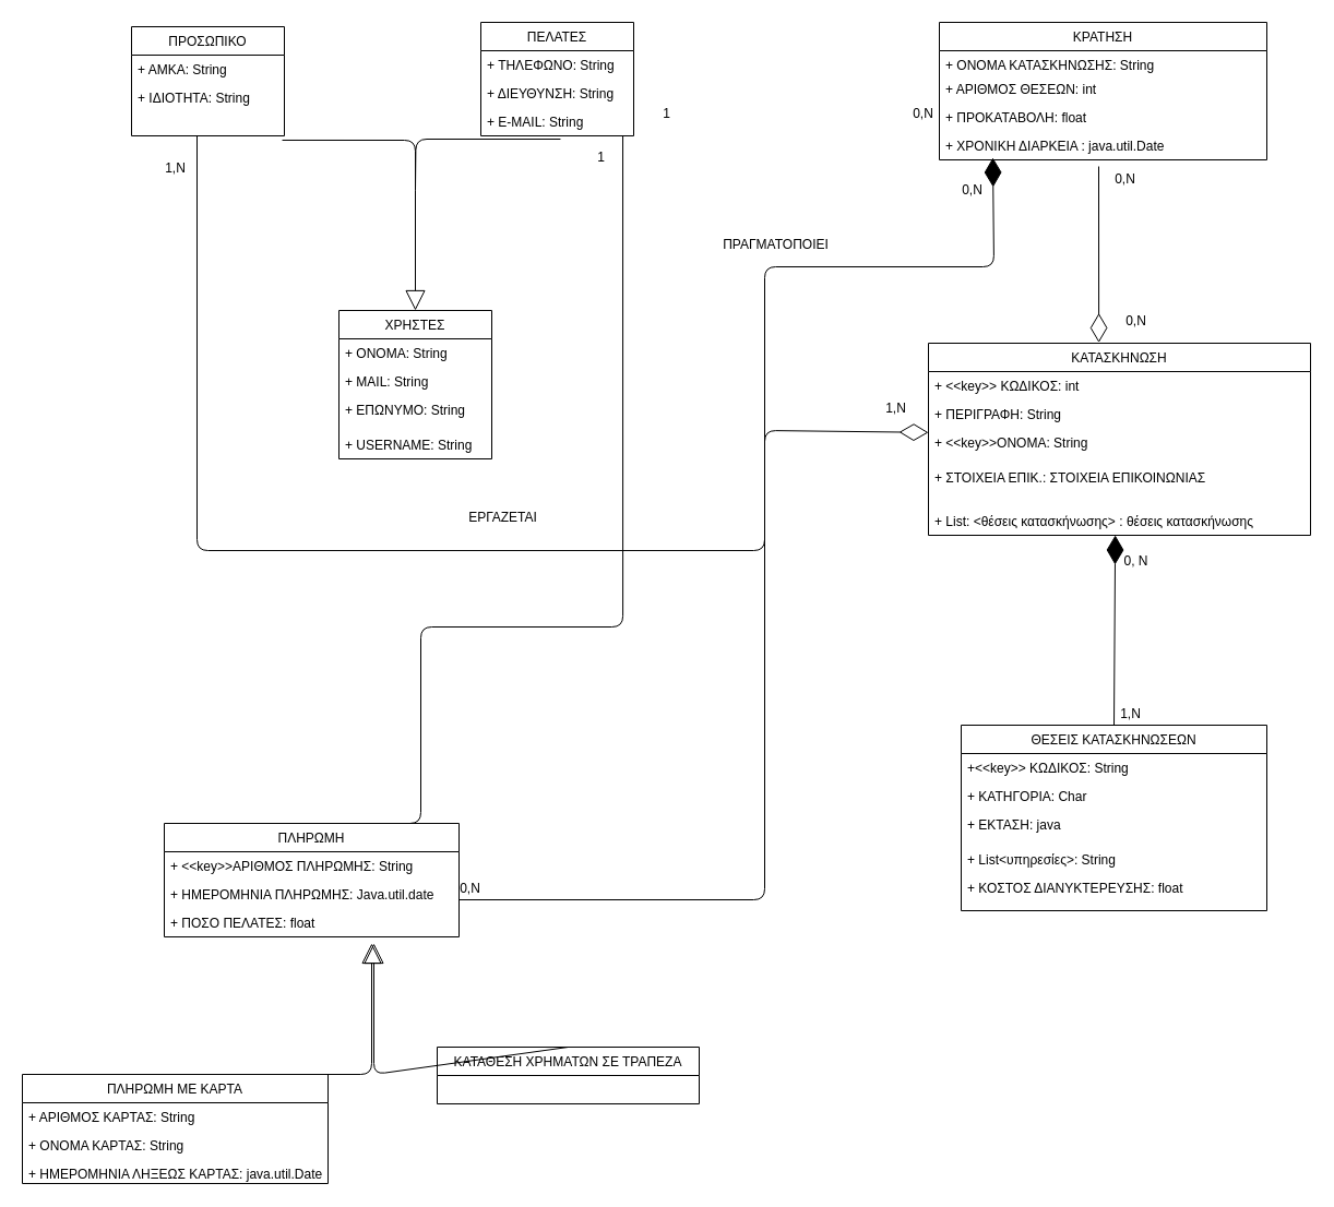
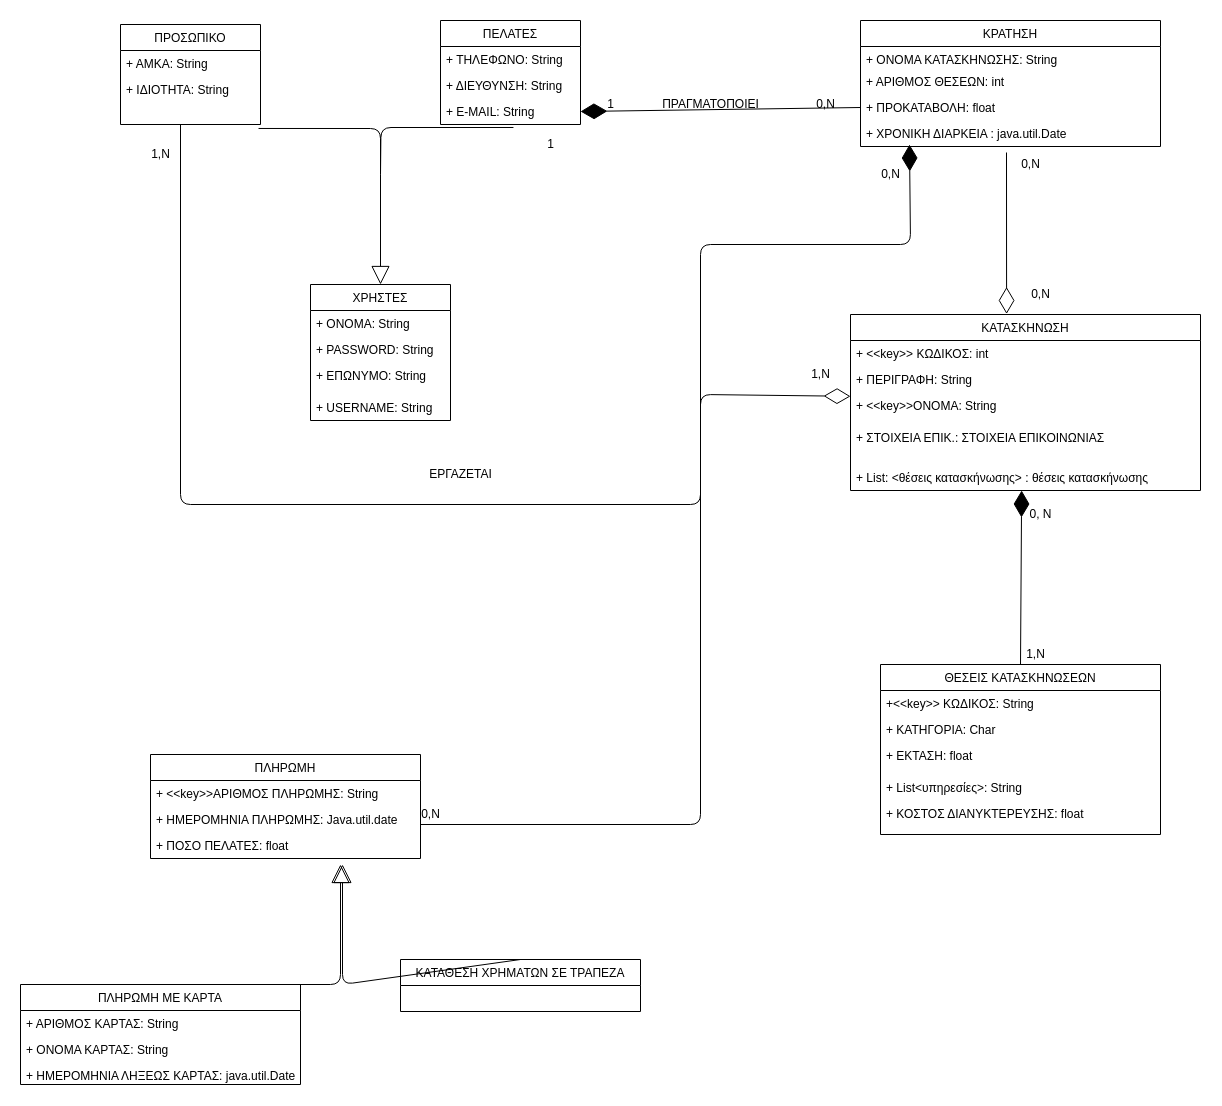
- <mxCell id="46" value="0,N" style="text;html=1;align=center;verticalAlign=middle;resizable=0;points=[];autosize=1;" parent="1" vertex="1"><mxGeometry x="830" y="94" width="30" height="20" as="geometry" /></mxCell>
+ <mxCell id="46" value="0,N" style="text;html=1;align=center;verticalAlign=middle;resizable=0;points=[];autosize=1;" parent="1" vertex="1"><mxGeometry x="810" y="94" width="30" height="20" as="geometry" /></mxCell>
+ <mxCell id="45" value="" style="endArrow=diamondThin;endFill=1;endSize=24;html=1;exitX=0;exitY=0.5;exitDx=0;exitDy=0;entryX=1;entryY=0.5;entryDx=0;entryDy=0;" parent="1" source="30" target="5" edge="1"><mxGeometry width="160" relative="1" as="geometry"><mxPoint x="680" y="164" as="sourcePoint" /><mxPoint x="840" y="164" as="targetPoint" /></mxGeometry></mxCell>
- <mxCell id="48" value="ΠΡΑΓΜΑΤΟΠΟΙΕΙ" style="text;html=1;align=center;verticalAlign=middle;resizable=0;points=[];autosize=1;" parent="1" vertex="1"><mxGeometry x="655" y="214" width="110" height="20" as="geometry" /></mxCell>
+ <mxCell id="48" value="ΠΡΑΓΜΑΤΟΠΟΙΕΙ" style="text;html=1;align=center;verticalAlign=middle;resizable=0;points=[];autosize=1;" parent="1" vertex="1"><mxGeometry x="655" y="94" width="110" height="20" as="geometry" /></mxCell>
- <mxCell id="8" value="+ MAIL: String" style="text;strokeColor=none;fillColor=none;align=left;verticalAlign=top;spacingLeft=4;spacingRight=4;overflow=hidden;rotatable=0;points=[[0,0.5],[1,0.5]];portConstraint=eastwest;" parent="6" vertex="1"><mxGeometry y="52" width="140" height="26" as="geometry" /></mxCell>
+ <mxCell id="8" value="+ PASSWORD: String" style="text;strokeColor=none;fillColor=none;align=left;verticalAlign=top;spacingLeft=4;spacingRight=4;overflow=hidden;rotatable=0;points=[[0,0.5],[1,0.5]];portConstraint=eastwest;" parent="6" vertex="1"><mxGeometry y="52" width="140" height="26" as="geometry" /></mxCell>
- <mxCell id="59" value="" style="endArrow=none;html=1;edgeStyle=orthogonalEdgeStyle;exitX=0.75;exitY=0;exitDx=0;exitDy=0;entryX=0.929;entryY=1;entryDx=0;entryDy=0;entryPerimeter=0;" parent="1" source="17" target="5" edge="1"><mxGeometry relative="1" as="geometry"><mxPoint x="630" y="574" as="sourcePoint" /><mxPoint x="790" y="574" as="targetPoint" /><Array as="points"><mxPoint x="385" y="574" /><mxPoint x="570" y="574" /></Array></mxGeometry></mxCell>
- <mxCell id="14" value="+ ΕΚΤΑΣΗ: java" style="text;strokeColor=none;fillColor=none;align=left;verticalAlign=top;spacingLeft=4;spacingRight=4;overflow=hidden;rotatable=0;points=[[0,0.5],[1,0.5]];portConstraint=eastwest;" parent="11" vertex="1"><mxGeometry y="78" width="280" height="32" as="geometry" /></mxCell>
+ <mxCell id="14" value="+ ΕΚΤΑΣΗ: float" style="text;strokeColor=none;fillColor=none;align=left;verticalAlign=top;spacingLeft=4;spacingRight=4;overflow=hidden;rotatable=0;points=[[0,0.5],[1,0.5]];portConstraint=eastwest;" parent="11" vertex="1"><mxGeometry y="78" width="280" height="32" as="geometry" /></mxCell>
